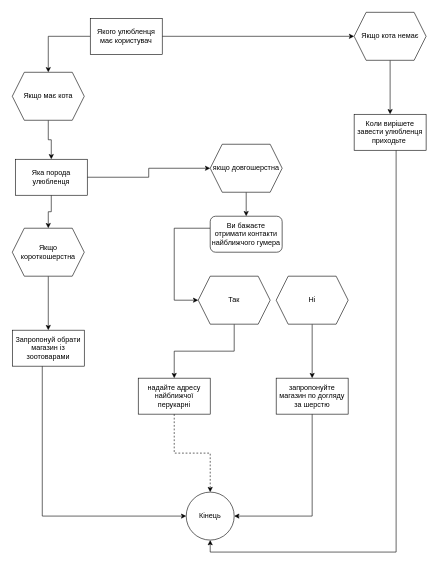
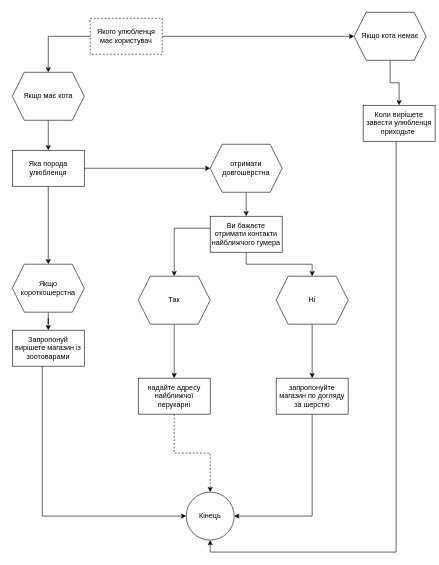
- <mxCell id="4" value="Якого улюбленця має користувач" style="whiteSpace=wrap;html=1;" vertex="1" parent="1"><mxGeometry x="150" y="30" width="120" height="60" as="geometry" /></mxCell>
+ <mxCell id="4" value="Якого улюбленця має користувач" style="whiteSpace=wrap;html=1;dashed=1;" vertex="1" parent="1"><mxGeometry x="150" y="30" width="120" height="60" as="geometry" /></mxCell>
- <mxCell id="10" value="Коли вирішете завести улюбленця приходьте&amp;nbsp;" style="whiteSpace=wrap;html=1;" vertex="1" parent="1"><mxGeometry x="590" y="190" width="120" height="60" as="geometry" /></mxCell>
+ <mxCell id="10" value="Коли вирішете завести улюбленця приходьте&amp;nbsp;" style="whiteSpace=wrap;html=1;" vertex="1" parent="1"><mxGeometry x="605" y="175" width="120" height="60" as="geometry" /></mxCell>
- <mxCell id="17" value="якщо довгошерстна" style="shape=hexagon;perimeter=hexagonPerimeter2;whiteSpace=wrap;html=1;fixedSize=1;" vertex="1" parent="1"><mxGeometry x="350" y="240" width="120" height="80" as="geometry" /></mxCell>
+ <mxCell id="17" value="отримати довгошерстна" style="shape=hexagon;perimeter=hexagonPerimeter2;whiteSpace=wrap;html=1;fixedSize=1;" vertex="1" parent="1"><mxGeometry x="350" y="240" width="120" height="80" as="geometry" /></mxCell>
- <mxCell id="13" value="Яка порода улюбленця" style="whiteSpace=wrap;html=1;" vertex="1" parent="1"><mxGeometry x="25" y="265" width="120" height="60" as="geometry" /></mxCell>
+ <mxCell id="13" value="Яка порода улюбленця" style="whiteSpace=wrap;html=1;" vertex="1" parent="1"><mxGeometry x="20" y="250" width="120" height="60" as="geometry" /></mxCell>
- <mxCell id="22" value="Ви бажаєте отримати контакти найближчого гумера" style="whiteSpace=wrap;html=1;rounded=1;" vertex="1" parent="1"><mxGeometry x="350" y="360" width="120" height="60" as="geometry" /></mxCell>
+ <mxCell id="22" value="Ви бажаєте отримати контакти найближчого гумера" style="whiteSpace=wrap;html=1;" vertex="1" parent="1"><mxGeometry x="350" y="360" width="120" height="60" as="geometry" /></mxCell>
- <mxCell id="15" value="Якщо короткошерстна" style="shape=hexagon;perimeter=hexagonPerimeter2;whiteSpace=wrap;html=1;fixedSize=1;" vertex="1" parent="1"><mxGeometry x="20" y="380" width="120" height="80" as="geometry" /></mxCell>
+ <mxCell id="15" value="Якщо короткошерстна" style="shape=hexagon;perimeter=hexagonPerimeter2;whiteSpace=wrap;html=1;fixedSize=1;" vertex="1" parent="1"><mxGeometry x="20" y="440" width="120" height="80" as="geometry" /></mxCell>
+ <mxCell id="21" value="" style="edgeStyle=orthogonalEdgeStyle;rounded=0;orthogonalLoop=1;jettySize=auto;html=1;" edge="1" parent="1" source="22" target="28"><mxGeometry relative="1" as="geometry" /></mxCell>
- <mxCell id="24" value="Так" style="shape=hexagon;perimeter=hexagonPerimeter2;whiteSpace=wrap;html=1;fixedSize=1;" vertex="1" parent="1"><mxGeometry x="330" y="460" width="120" height="80" as="geometry" /></mxCell>
+ <mxCell id="24" value="Так" style="shape=hexagon;perimeter=hexagonPerimeter2;whiteSpace=wrap;html=1;fixedSize=1;" vertex="1" parent="1"><mxGeometry x="230" y="460" width="120" height="80" as="geometry" /></mxCell>
- <mxCell id="19" value="Запропонуй обрати магазин із зоотоварами" style="whiteSpace=wrap;html=1;" vertex="1" parent="1"><mxGeometry x="20" y="550" width="120" height="60" as="geometry" /></mxCell>
+ <mxCell id="19" value="Запропонуй вирішете магазин із зоотоварами" style="whiteSpace=wrap;html=1;" vertex="1" parent="1"><mxGeometry x="20" y="550" width="120" height="60" as="geometry" /></mxCell>
